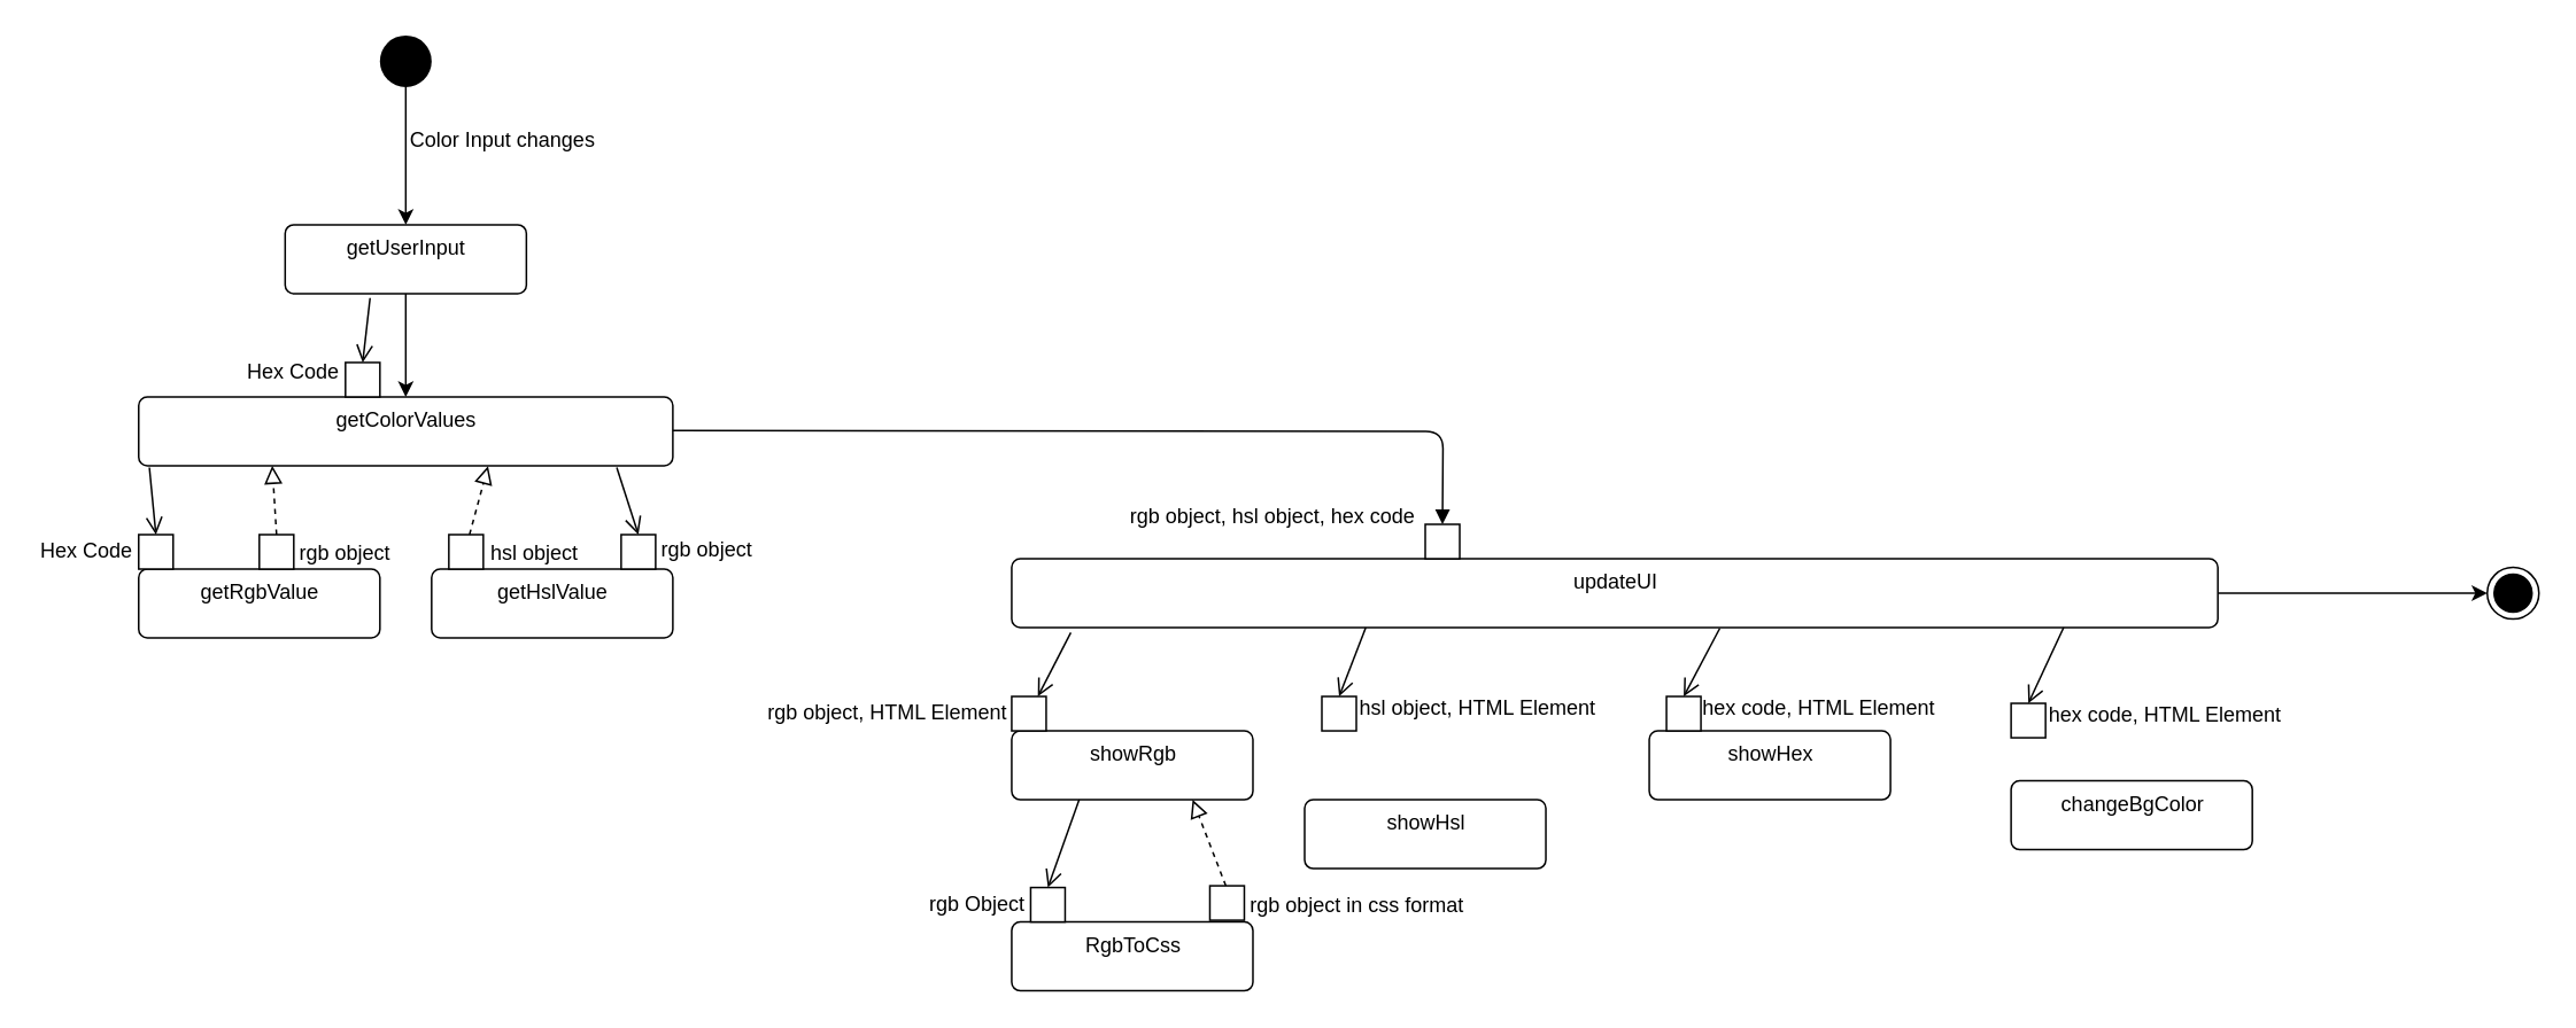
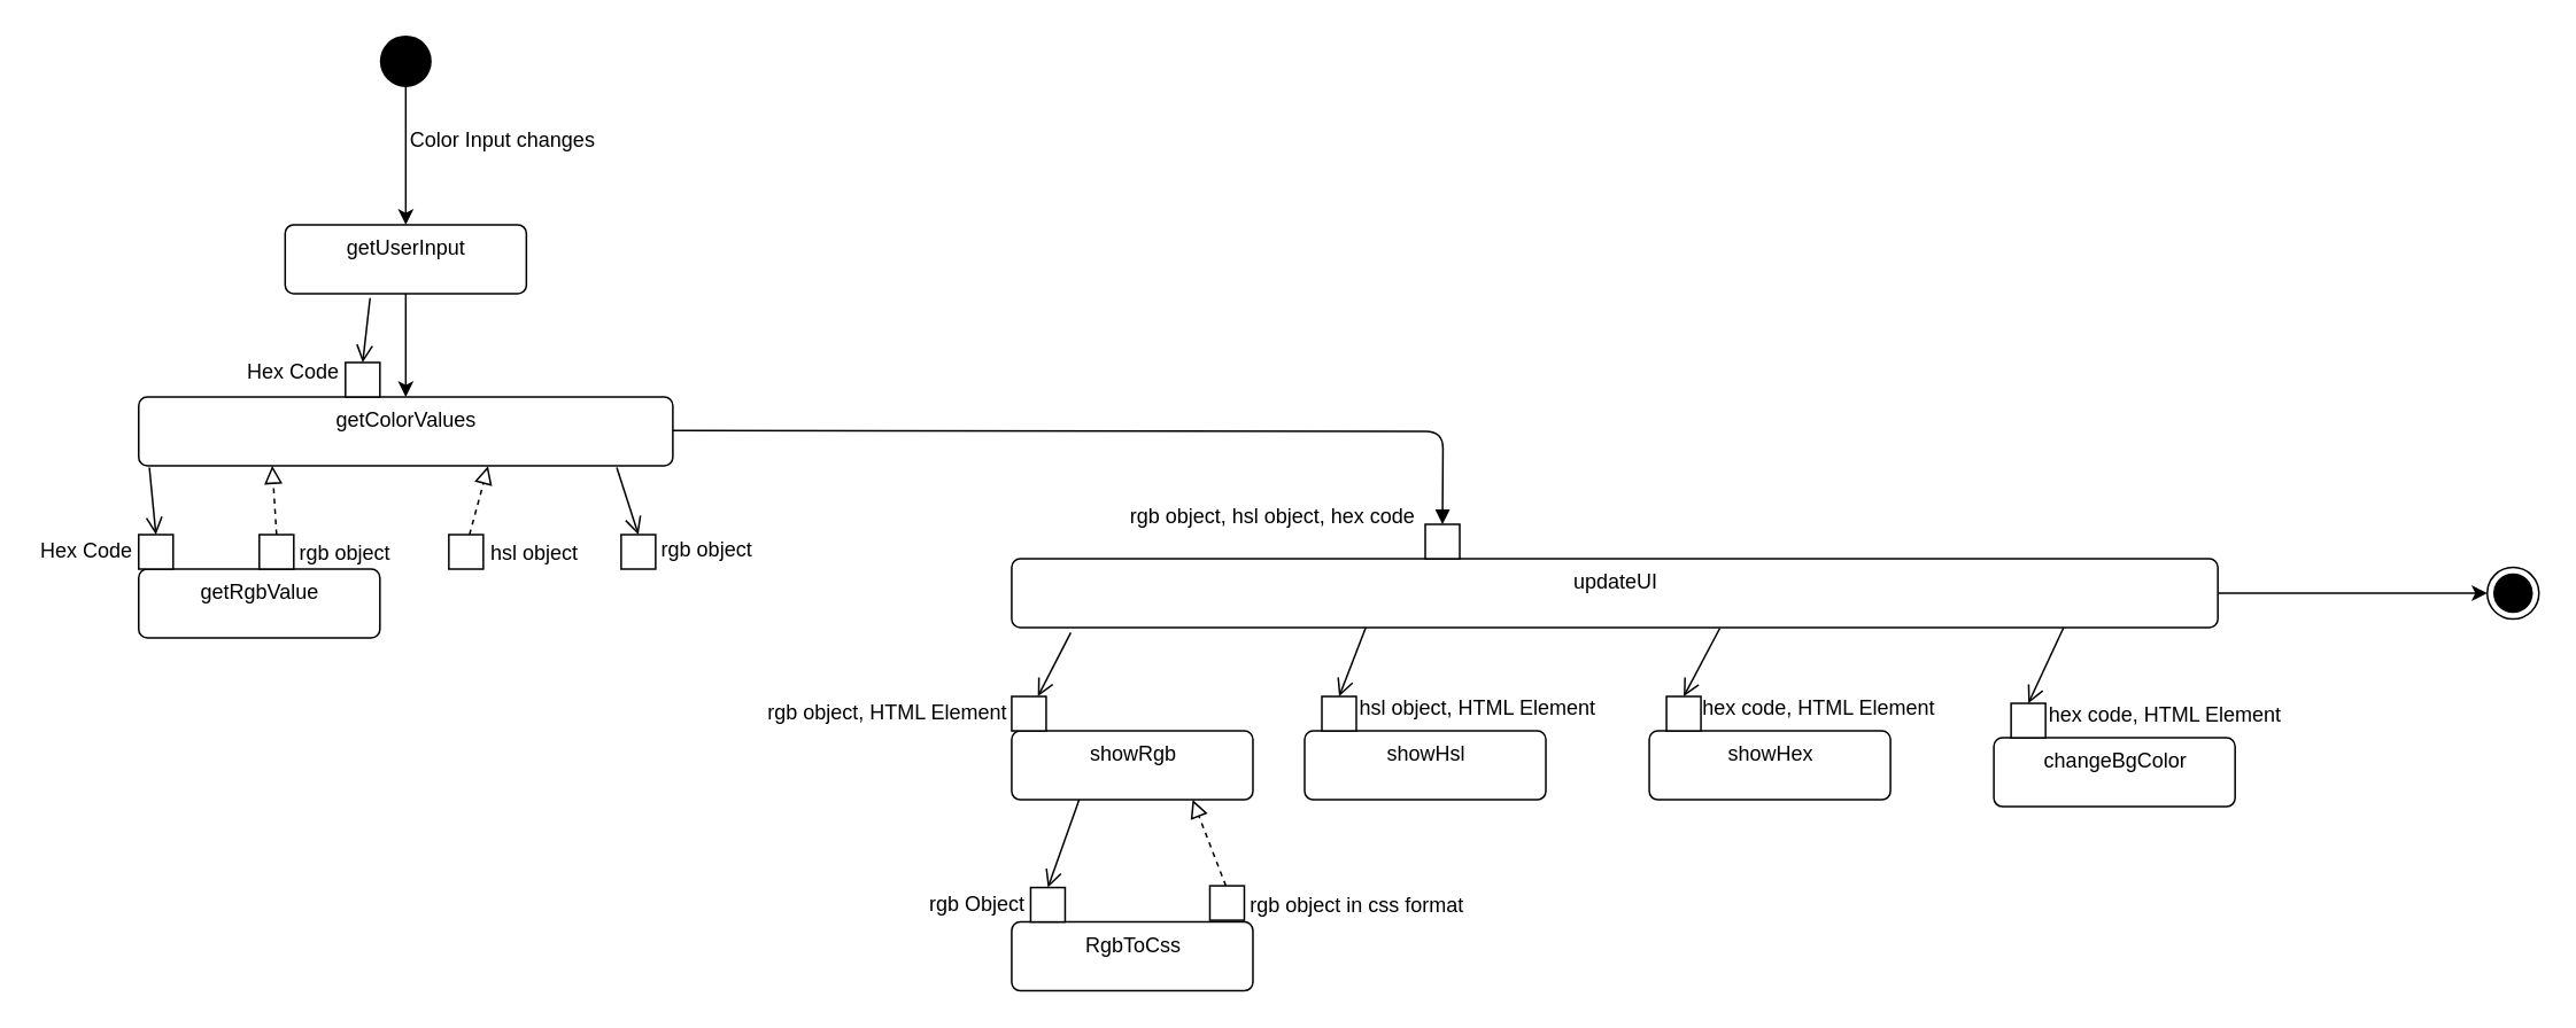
- <mxCell id="7" value="getHslValue" style="html=1;align=center;verticalAlign=top;rounded=1;absoluteArcSize=1;arcSize=10;dashed=0;" vertex="1" parent="1"><mxGeometry x="250" y="330" width="140" height="40" as="geometry" /></mxCell>
- <mxCell id="34" value="changeBgColor" style="html=1;align=center;verticalAlign=top;rounded=1;absoluteArcSize=1;arcSize=10;dashed=0;" vertex="1" parent="1"><mxGeometry x="1166.66" y="453" width="140" height="40" as="geometry" /></mxCell>
+ <mxCell id="34" value="changeBgColor" style="html=1;align=center;verticalAlign=top;rounded=1;absoluteArcSize=1;arcSize=10;dashed=0;" vertex="1" parent="1"><mxGeometry x="1156.66" y="428" width="140" height="40" as="geometry" /></mxCell>
- <mxCell id="26" value="showHsl" style="html=1;align=center;verticalAlign=top;rounded=1;absoluteArcSize=1;arcSize=10;dashed=0;" vertex="1" parent="1"><mxGeometry x="756.66" y="464" width="140" height="40" as="geometry" /></mxCell>
+ <mxCell id="26" value="showHsl" style="html=1;align=center;verticalAlign=top;rounded=1;absoluteArcSize=1;arcSize=10;dashed=0;" vertex="1" parent="1"><mxGeometry x="756.66" y="424" width="140" height="40" as="geometry" /></mxCell>
